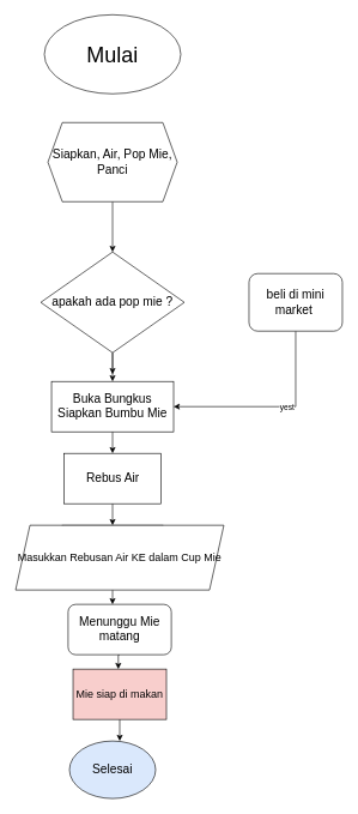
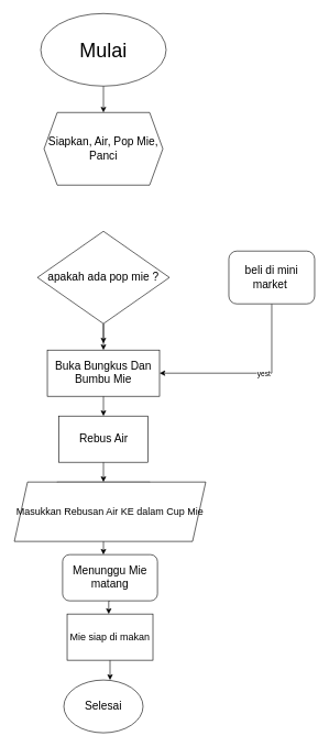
+ <mxCell id="3" value="" style="edgeStyle=orthogonalEdgeStyle;rounded=0;orthogonalLoop=1;jettySize=auto;html=1;entryX=0.5;entryY=0;entryDx=0;entryDy=0;" parent="1" source="4" target="7" edge="1"><mxGeometry relative="1" as="geometry" /></mxCell>
- <mxCell id="6" style="edgeStyle=orthogonalEdgeStyle;rounded=0;orthogonalLoop=1;jettySize=auto;html=1;entryX=0.5;entryY=0;entryDx=0;entryDy=0;" parent="1" source="7" target="12" edge="1"><mxGeometry relative="1" as="geometry" /></mxCell>
- <mxCell id="14" value="&lt;font style=&quot;font-size: 17px;&quot;&gt;Buka Bungkus Siapkan Bumbu Mie&lt;/font&gt;" style="rounded=0;whiteSpace=wrap;html=1;" vertex="1" parent="1"><mxGeometry x="71" y="530" width="170" height="70" as="geometry" /></mxCell>
+ <mxCell id="14" value="&lt;font style=&quot;font-size: 17px;&quot;&gt;Buka Bungkus Dan Bumbu Mie&lt;/font&gt;" style="rounded=0;whiteSpace=wrap;html=1;" vertex="1" parent="1"><mxGeometry x="71" y="530" width="170" height="70" as="geometry" /></mxCell>
- <mxCell id="22" value="&lt;font style=&quot;font-size: 15px;&quot;&gt;Mie siap di makan&lt;/font&gt;" style="rounded=0;whiteSpace=wrap;html=1;fillColor=#f8cecc;" vertex="1" parent="1"><mxGeometry x="101" y="930" width="130" height="70" as="geometry" /></mxCell>
+ <mxCell id="22" value="&lt;font style=&quot;font-size: 15px;&quot;&gt;Mie siap di makan&lt;/font&gt;" style="rounded=0;whiteSpace=wrap;html=1;" vertex="1" parent="1"><mxGeometry x="101" y="930" width="130" height="70" as="geometry" /></mxCell>
- <mxCell id="23" value="&lt;font style=&quot;font-size: 17px;&quot;&gt;Selesai&lt;/font&gt;" style="ellipse;whiteSpace=wrap;html=1;fillColor=#dae8fc;" vertex="1" parent="1"><mxGeometry x="96" y="1030" width="120" height="80" as="geometry" /></mxCell>
+ <mxCell id="23" value="&lt;font style=&quot;font-size: 17px;&quot;&gt;Selesai&lt;/font&gt;" style="ellipse;whiteSpace=wrap;html=1;" vertex="1" parent="1"><mxGeometry x="96" y="1030" width="120" height="80" as="geometry" /></mxCell>
